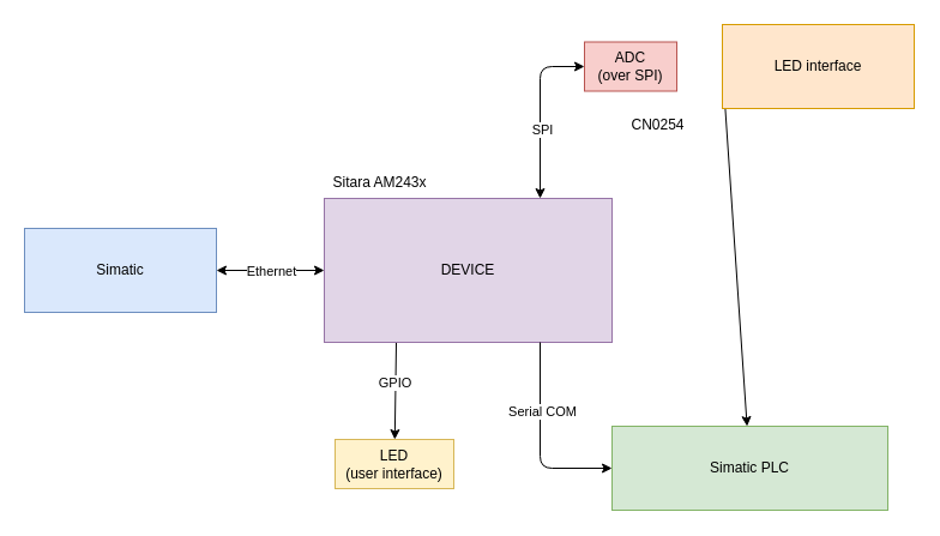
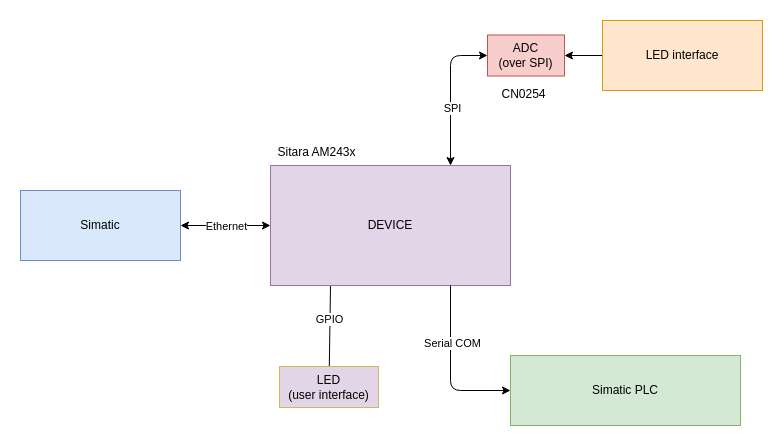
- <mxCell id="17" value="CN0254" style="text;html=1;align=center;verticalAlign=middle;resizable=0;points=[];autosize=1;strokeColor=none;fillColor=none;" vertex="1" parent="1"><mxGeometry x="517" y="91" width="62" height="26" as="geometry" /></mxCell>
+ <mxCell id="17" value="CN0254" style="text;html=1;align=center;verticalAlign=middle;resizable=0;points=[];autosize=1;strokeColor=none;fillColor=none;" vertex="1" parent="1"><mxGeometry x="492" y="81" width="62" height="26" as="geometry" /></mxCell>
- <mxCell id="5" style="edgeStyle=none;html=1;exitX=0;exitY=0.5;exitDx=0;exitDy=0;" edge="1" parent="1" source="6" target="7"><mxGeometry relative="1" as="geometry" /></mxCell>
+ <mxCell id="5" style="edgeStyle=none;html=1;exitX=0;exitY=0.5;exitDx=0;exitDy=0;" edge="1" parent="1" source="6" target="15"><mxGeometry relative="1" as="geometry" /></mxCell>
- <mxCell id="2" style="edgeStyle=none;html=1;exitX=0.25;exitY=1;exitDx=0;exitDy=0;" edge="1" parent="1" source="4" target="16"><mxGeometry relative="1" as="geometry" /></mxCell>
+ <mxCell id="2" style="edgeStyle=none;html=1;exitX=0.25;exitY=1;exitDx=0;exitDy=0;endArrow=none;" edge="1" parent="1" source="4" target="16"><mxGeometry relative="1" as="geometry" /></mxCell>
- <mxCell id="16" value="LED&lt;br&gt;(user interface)" style="rounded=0;whiteSpace=wrap;html=1;fillColor=#fff2cc;strokeColor=#d6b656;container=0;" vertex="1" parent="1"><mxGeometry x="279" y="366" width="99" height="41" as="geometry" /></mxCell>
+ <mxCell id="16" value="LED&lt;br&gt;(user interface)" style="rounded=0;whiteSpace=wrap;html=1;fillColor=#e1d5e7;strokeColor=#d6b656;container=0;" vertex="1" parent="1"><mxGeometry x="279" y="366" width="99" height="41" as="geometry" /></mxCell>
